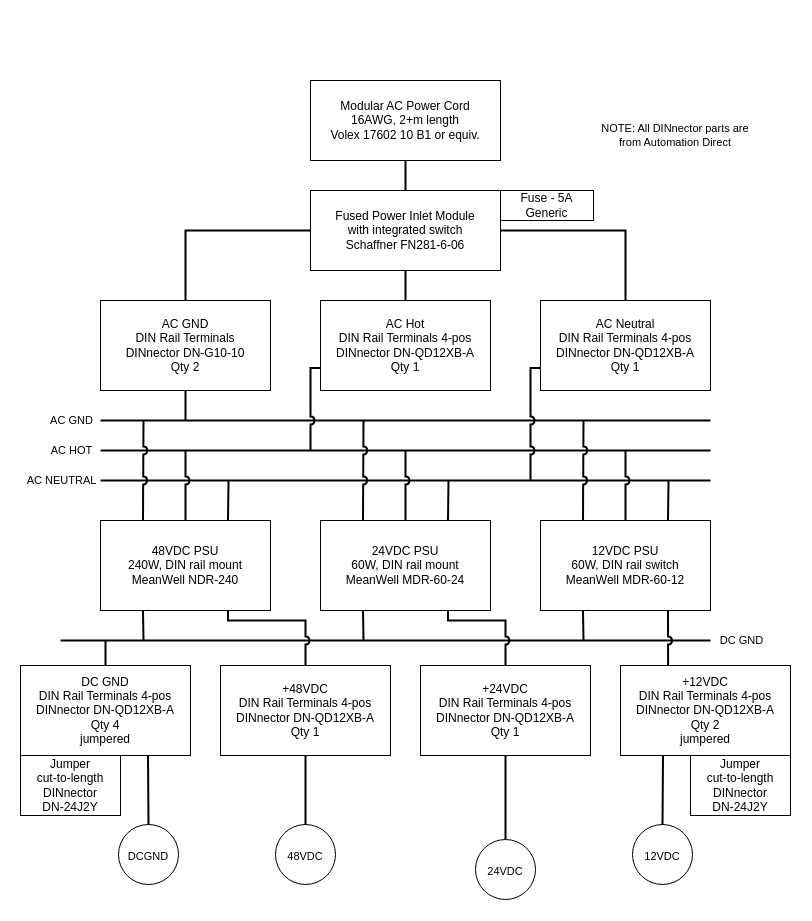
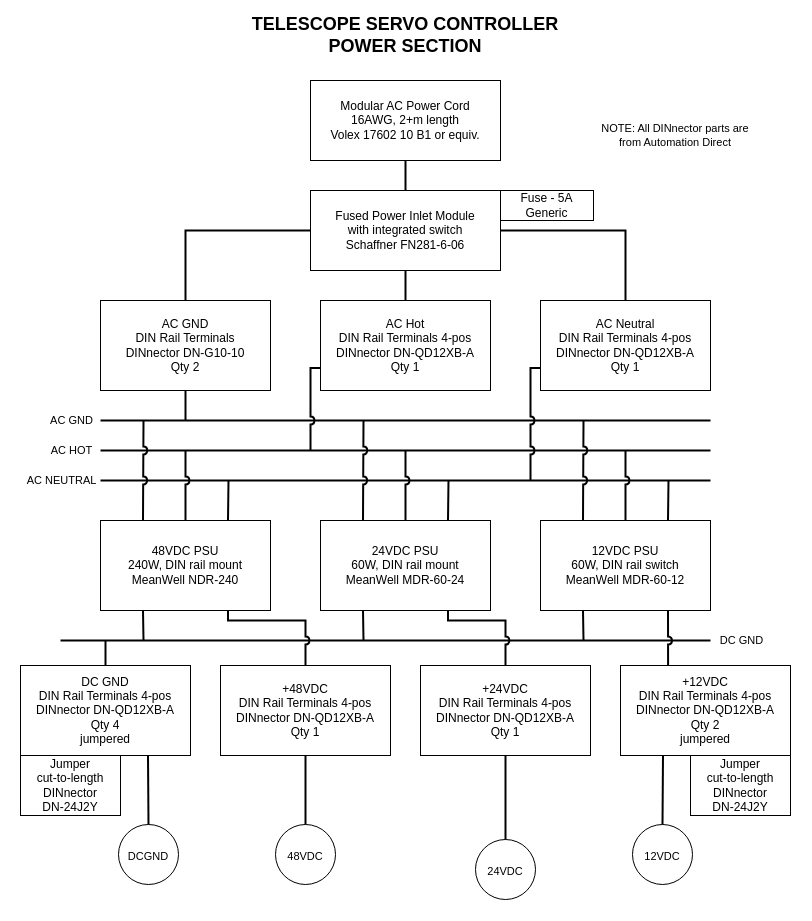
+ <mxCell id="36" value="&lt;font style=&quot;font-size: 18px;&quot;&gt;&lt;b&gt;TELESCOPE SERVO CONTROLLER&lt;br&gt;POWER SECTION&lt;/b&gt;&lt;/font&gt;" style="text;html=1;strokeColor=none;fillColor=none;align=center;verticalAlign=middle;whiteSpace=wrap;rounded=0;fontSize=11;fontFamily=Helvetica;fontColor=default;" vertex="1" parent="1"><mxGeometry x="240" y="20" width="330" height="30" as="geometry" /></mxCell>
